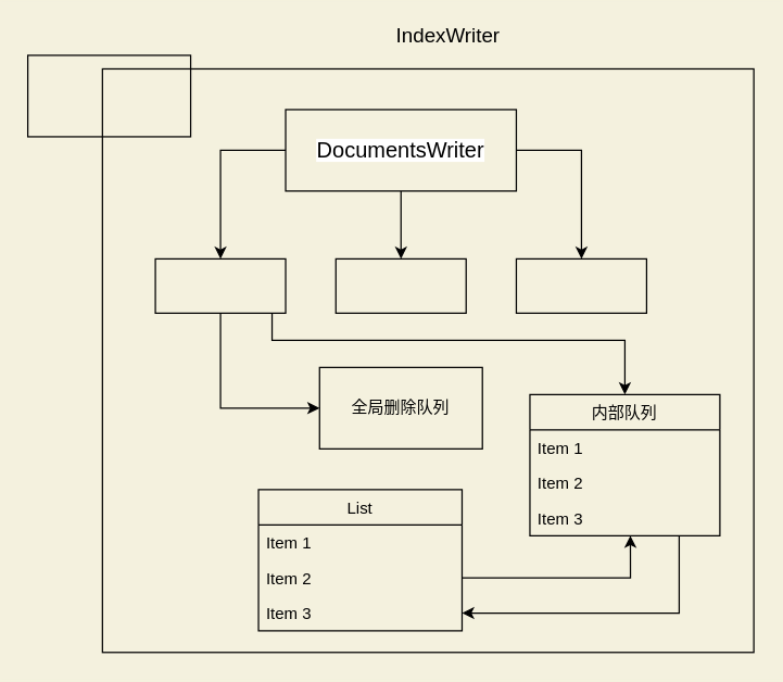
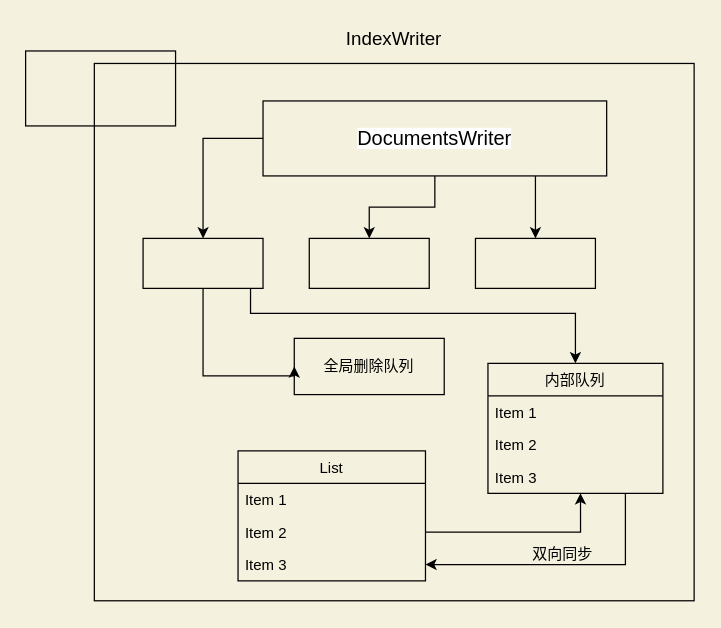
- <mxCell id="8" value="IndexWriter" style="text;html=1;strokeColor=none;fillColor=none;align=center;verticalAlign=middle;whiteSpace=wrap;rounded=0;fontColor=#000000;fontSize=15;" parent="1" vertex="1"><mxGeometry x="265" y="15" width="130" height="20" as="geometry" /></mxCell>
+ <mxCell id="8" value="IndexWriter" style="text;html=1;strokeColor=none;fillColor=none;align=center;verticalAlign=middle;whiteSpace=wrap;rounded=0;fontColor=#000000;fontSize=15;" parent="1" vertex="1"><mxGeometry x="250" y="20" width="130" height="20" as="geometry" /></mxCell>
- <mxCell id="7" value="&lt;span style=&quot;font-size: medium ; text-align: left ; background-color: rgb(255 , 255 , 255)&quot;&gt;DocumentsWriter&lt;/span&gt;" style="rounded=0;whiteSpace=wrap;html=1;fontColor=#000000;strokeColor=#000000;shadow=0;fillColor=none;" parent="1" vertex="1"><mxGeometry x="210" y="80" width="170" height="60" as="geometry" /></mxCell>
+ <mxCell id="7" value="&lt;span style=&quot;font-size: medium ; text-align: left ; background-color: rgb(255 , 255 , 255)&quot;&gt;DocumentsWriter&lt;/span&gt;" style="rounded=0;whiteSpace=wrap;html=1;fontColor=#000000;strokeColor=#000000;shadow=0;fillColor=none;" parent="1" vertex="1"><mxGeometry x="210" y="80" width="275" height="60" as="geometry" /></mxCell>
- <mxCell id="10" value="&lt;font color=&quot;#000000&quot;&gt;全局删除队列&lt;/font&gt;" style="rounded=0;whiteSpace=wrap;html=1;fillColor=none;strokeColor=#000000;" vertex="1" parent="1"><mxGeometry x="235" y="270" width="120" height="60" as="geometry" /></mxCell>
+ <mxCell id="10" value="&lt;font color=&quot;#000000&quot;&gt;全局删除队列&lt;/font&gt;" style="rounded=0;whiteSpace=wrap;html=1;fillColor=none;strokeColor=#000000;" vertex="1" parent="1"><mxGeometry x="235" y="270" width="120" height="45" as="geometry" /></mxCell>
+ <mxCell id="26" value="双向同步" style="text;html=1;strokeColor=none;fillColor=none;align=center;verticalAlign=middle;whiteSpace=wrap;rounded=0;fontColor=#000000;" vertex="1" parent="1"><mxGeometry x="420" y="430" width="60" height="25" as="geometry" /></mxCell>
